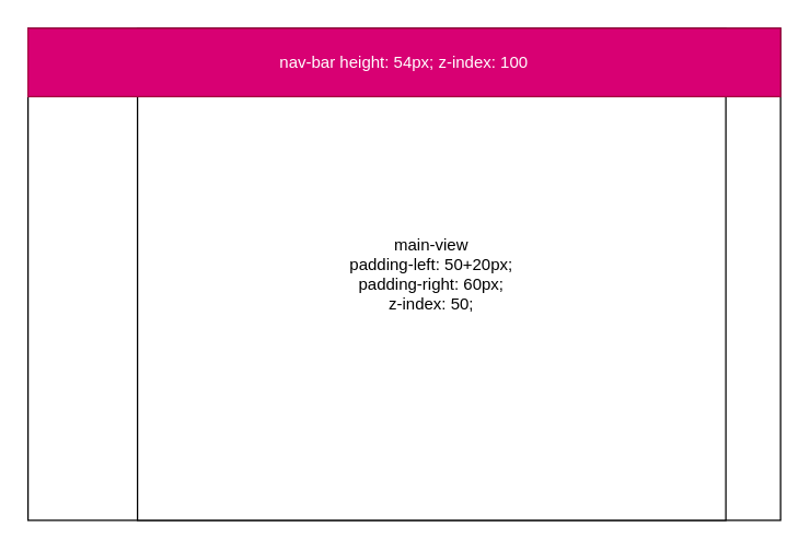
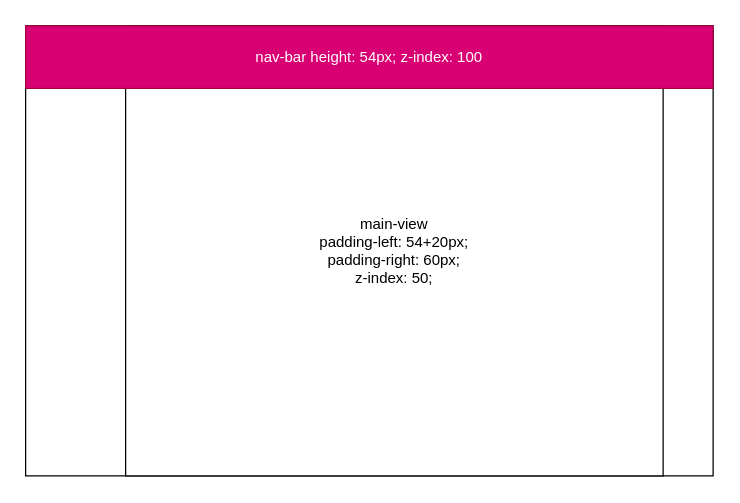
- <mxCell id="3" value="main-view&lt;br&gt;padding-left: 50+20px;&lt;br&gt;padding-right: 60px;&lt;br&gt;z-index: 50;" style="rounded=0;whiteSpace=wrap;html=1;" vertex="1" parent="1"><mxGeometry x="100" y="20" width="430" height="360" as="geometry" /></mxCell>
+ <mxCell id="3" value="main-view&lt;br&gt;padding-left: 54+20px;&lt;br&gt;padding-right: 60px;&lt;br&gt;z-index: 50;" style="rounded=0;whiteSpace=wrap;html=1;" vertex="1" parent="1"><mxGeometry x="100" y="20" width="430" height="360" as="geometry" /></mxCell>
